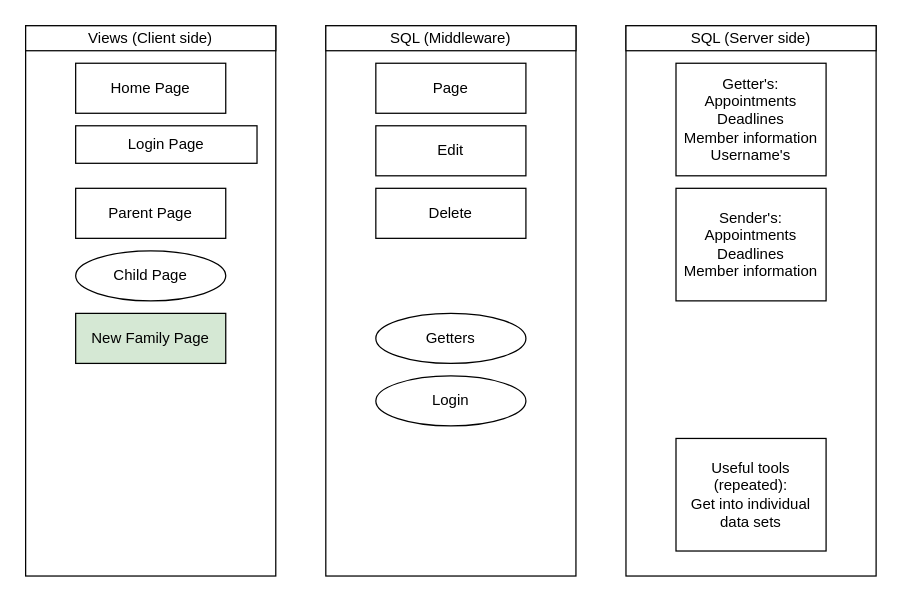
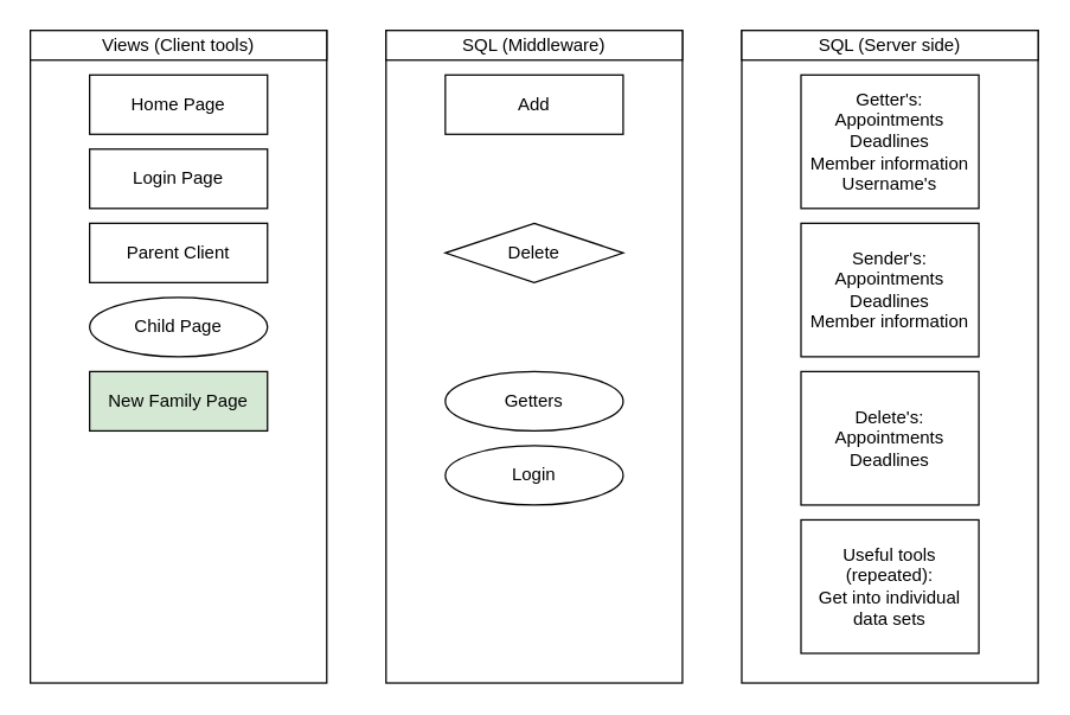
- <mxCell id="8" value="Views (Client side)" style="text;html=1;strokeColor=none;fillColor=none;align=center;verticalAlign=middle;whiteSpace=wrap;rounded=0;" vertex="1" parent="1"><mxGeometry x="20" y="20" width="200" height="20" as="geometry" /></mxCell>
+ <mxCell id="8" value="Views (Client tools)" style="text;html=1;strokeColor=none;fillColor=none;align=center;verticalAlign=middle;whiteSpace=wrap;rounded=0;" vertex="1" parent="1"><mxGeometry x="20" y="20" width="200" height="20" as="geometry" /></mxCell>
- <mxCell id="16" value="Page" style="rounded=0;whiteSpace=wrap;html=1;" vertex="1" parent="1"><mxGeometry x="300" y="50" width="120" height="40" as="geometry" /></mxCell>
+ <mxCell id="16" value="Add" style="rounded=0;whiteSpace=wrap;html=1;" vertex="1" parent="1"><mxGeometry x="300" y="50" width="120" height="40" as="geometry" /></mxCell>
- <mxCell id="12" value="Login Page" style="rounded=0;whiteSpace=wrap;html=1;" vertex="1" parent="1"><mxGeometry x="60" y="100" width="145" height="30" as="geometry" /></mxCell>
+ <mxCell id="12" value="Login Page" style="rounded=0;whiteSpace=wrap;html=1;" vertex="1" parent="1"><mxGeometry x="60" y="100" width="120" height="40" as="geometry" /></mxCell>
- <mxCell id="18" value="Edit" style="rounded=0;whiteSpace=wrap;html=1;" vertex="1" parent="1"><mxGeometry x="300" y="100" width="120" height="40" as="geometry" /></mxCell>
- <mxCell id="13" value="Parent Page" style="rounded=0;whiteSpace=wrap;html=1;" vertex="1" parent="1"><mxGeometry x="60" y="150" width="120" height="40" as="geometry" /></mxCell>
+ <mxCell id="13" value="Parent Client" style="rounded=0;whiteSpace=wrap;html=1;" vertex="1" parent="1"><mxGeometry x="60" y="150" width="120" height="40" as="geometry" /></mxCell>
- <mxCell id="17" value="Delete" style="rounded=0;whiteSpace=wrap;html=1;" vertex="1" parent="1"><mxGeometry x="300" y="150" width="120" height="40" as="geometry" /></mxCell>
+ <mxCell id="17" value="Delete" style="rhombus;whiteSpace=wrap;html=1;" vertex="1" parent="1"><mxGeometry x="300" y="150" width="120" height="40" as="geometry" /></mxCell>
+ <mxCell id="23" value="Delete's:&lt;br&gt;Appointments&lt;br&gt;Deadlines" style="rounded=0;whiteSpace=wrap;html=1;" vertex="1" parent="1"><mxGeometry x="540" y="250" width="120" height="90" as="geometry" /></mxCell>
